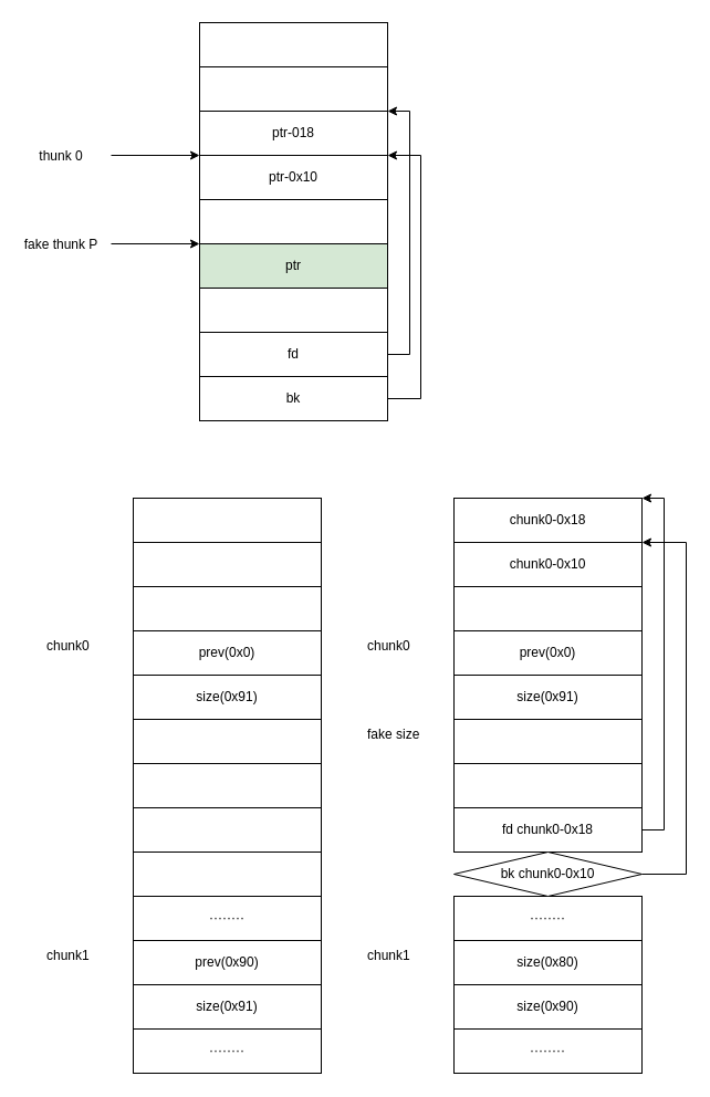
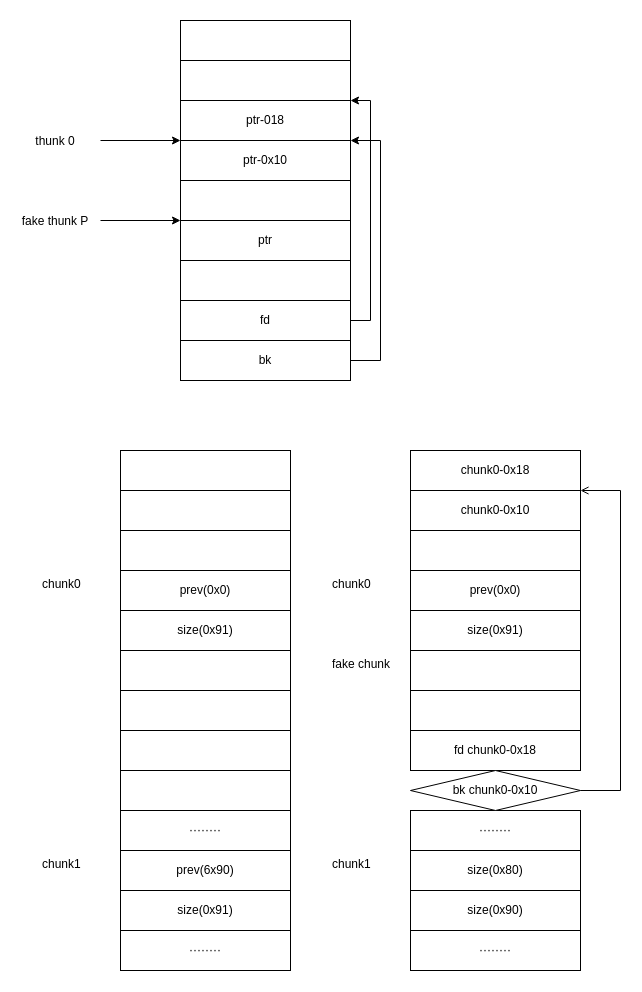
- <mxCell id="2" value="ptr" style="rounded=0;whiteSpace=wrap;html=1;fillColor=#d5e8d4;" vertex="1" parent="1"><mxGeometry x="180" y="220" width="170" height="40" as="geometry" /></mxCell>
+ <mxCell id="2" value="ptr" style="rounded=0;whiteSpace=wrap;html=1;" vertex="1" parent="1"><mxGeometry x="180" y="220" width="170" height="40" as="geometry" /></mxCell>
- <mxCell id="41" style="edgeStyle=orthogonalEdgeStyle;rounded=0;orthogonalLoop=1;jettySize=auto;html=1;exitX=1;exitY=0.5;exitDx=0;exitDy=0;entryX=1;entryY=1;entryDx=0;entryDy=0;" edge="1" parent="1" source="42" target="49"><mxGeometry relative="1" as="geometry"><Array as="points"><mxPoint x="620" y="790" /><mxPoint x="620" y="490" /></Array></mxGeometry></mxCell>
+ <mxCell id="41" style="edgeStyle=orthogonalEdgeStyle;rounded=0;orthogonalLoop=1;jettySize=auto;html=1;exitX=1;exitY=0.5;exitDx=0;exitDy=0;entryX=1;entryY=1;entryDx=0;entryDy=0;endArrow=open;" edge="1" parent="1" source="42" target="49"><mxGeometry relative="1" as="geometry"><Array as="points"><mxPoint x="620" y="790" /><mxPoint x="620" y="490" /></Array></mxGeometry></mxCell>
- <mxCell id="32" style="edgeStyle=orthogonalEdgeStyle;rounded=0;orthogonalLoop=1;jettySize=auto;html=1;exitX=1;exitY=0.5;exitDx=0;exitDy=0;entryX=1;entryY=0;entryDx=0;entryDy=0;" edge="1" parent="1" source="33" target="49"><mxGeometry relative="1" as="geometry"><Array as="points"><mxPoint x="600" y="750" /><mxPoint x="600" y="450" /></Array></mxGeometry></mxCell>
- <mxCell id="43" value="fake size" style="text;whiteSpace=wrap;html=1;" vertex="1" parent="1"><mxGeometry x="330" y="650" width="80" height="30" as="geometry" /></mxCell>
+ <mxCell id="43" value="fake chunk" style="text;whiteSpace=wrap;html=1;" vertex="1" parent="1"><mxGeometry x="330" y="650" width="80" height="30" as="geometry" /></mxCell>
- <mxCell id="23" value="prev(0x90)" style="rounded=0;whiteSpace=wrap;html=1;" vertex="1" parent="1"><mxGeometry x="120" y="850" width="170" height="40" as="geometry" /></mxCell>
+ <mxCell id="23" value="prev(6x90)" style="rounded=0;whiteSpace=wrap;html=1;" vertex="1" parent="1"><mxGeometry x="120" y="850" width="170" height="40" as="geometry" /></mxCell>
